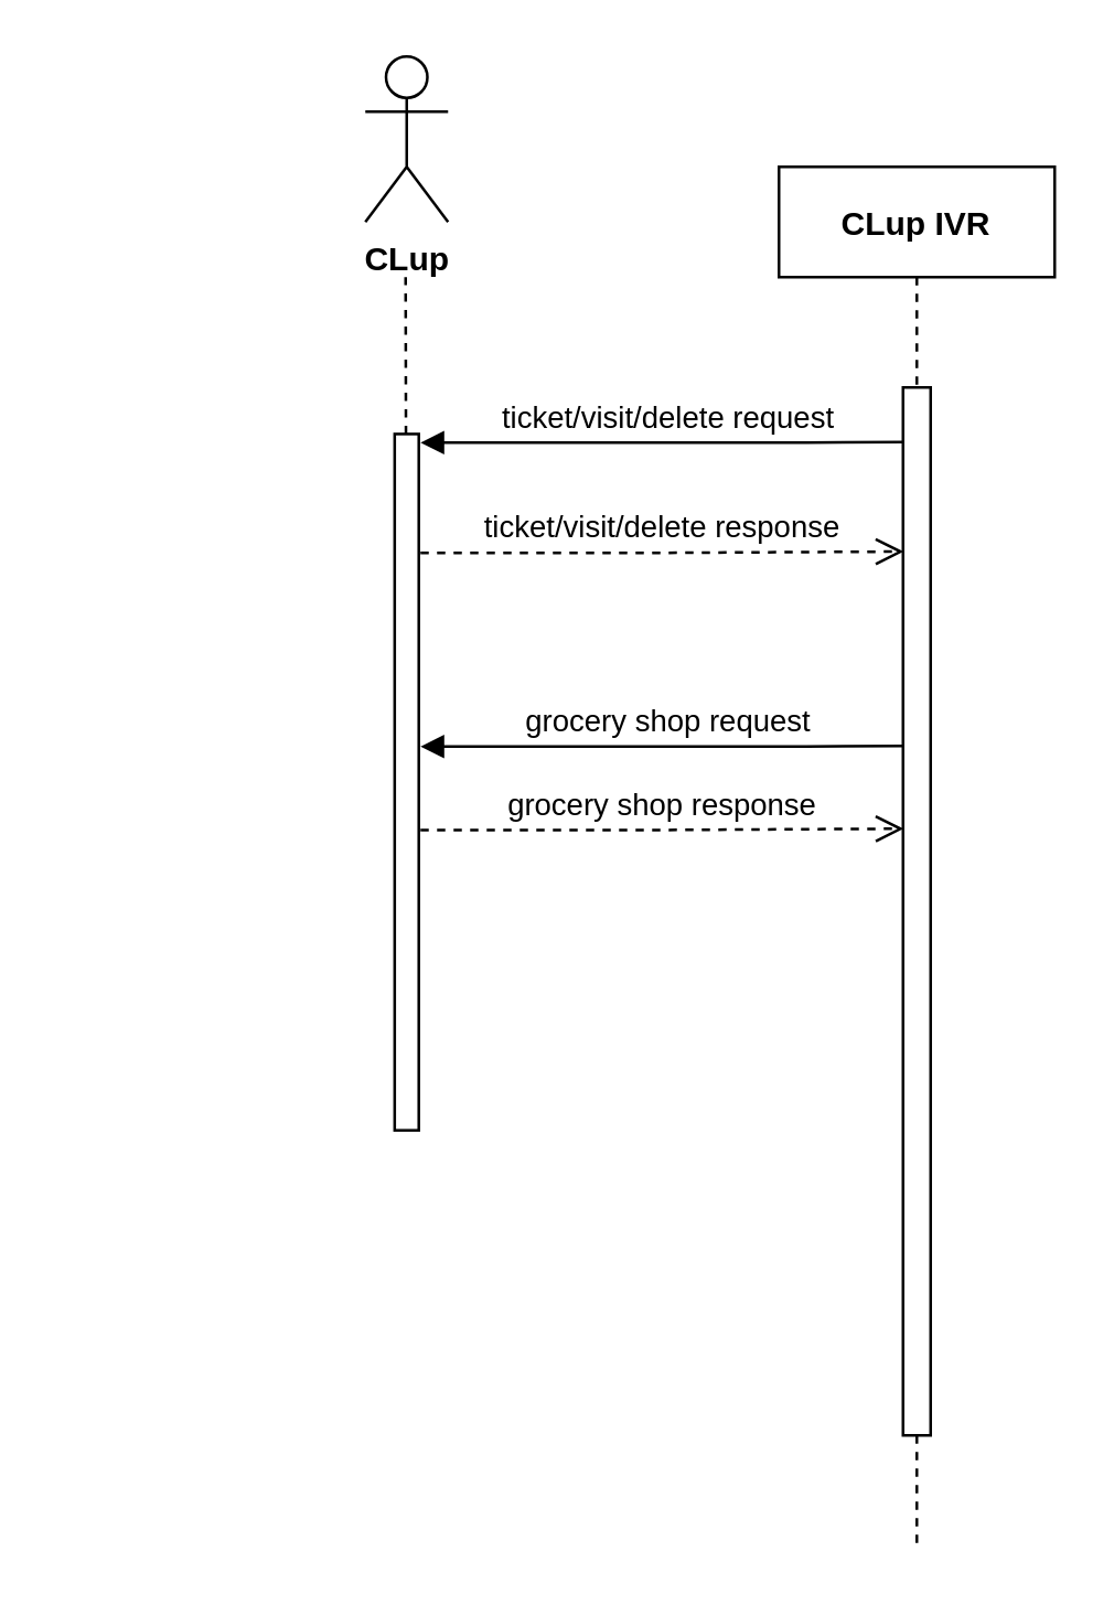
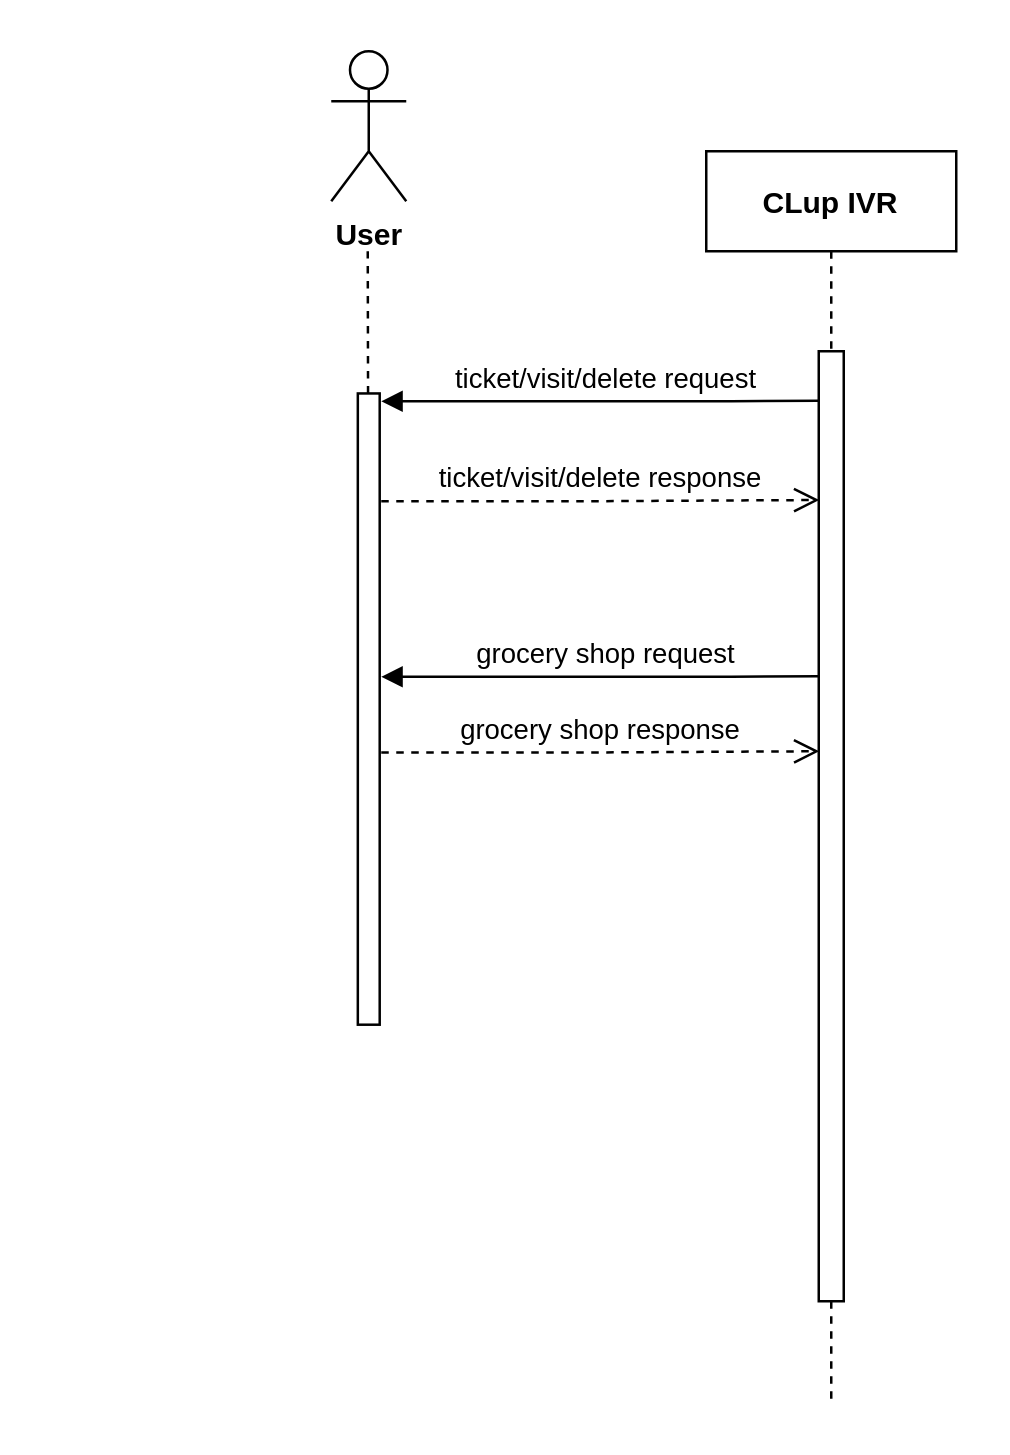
- <mxCell id="6" value="&lt;b&gt;CLup&lt;/b&gt;" style="shape=umlActor;verticalLabelPosition=bottom;verticalAlign=top;html=1;outlineConnect=0;" vertex="1" parent="1"><mxGeometry x="132" y="20" width="30" height="60" as="geometry" /></mxCell>
+ <mxCell id="6" value="&lt;b&gt;User&lt;/b&gt;" style="shape=umlActor;verticalLabelPosition=bottom;verticalAlign=top;html=1;outlineConnect=0;" vertex="1" parent="1"><mxGeometry x="132" y="20" width="30" height="60" as="geometry" /></mxCell>
